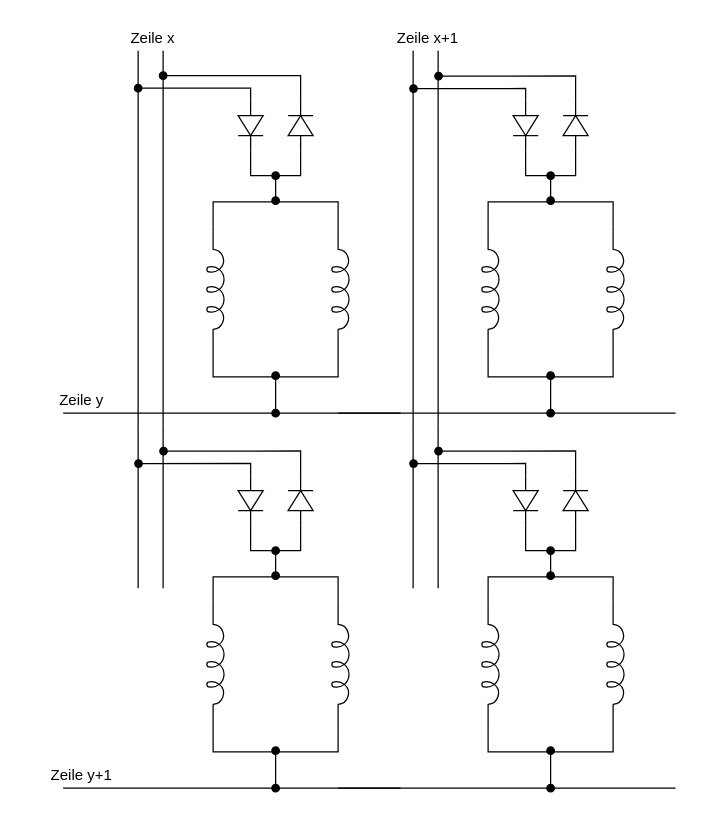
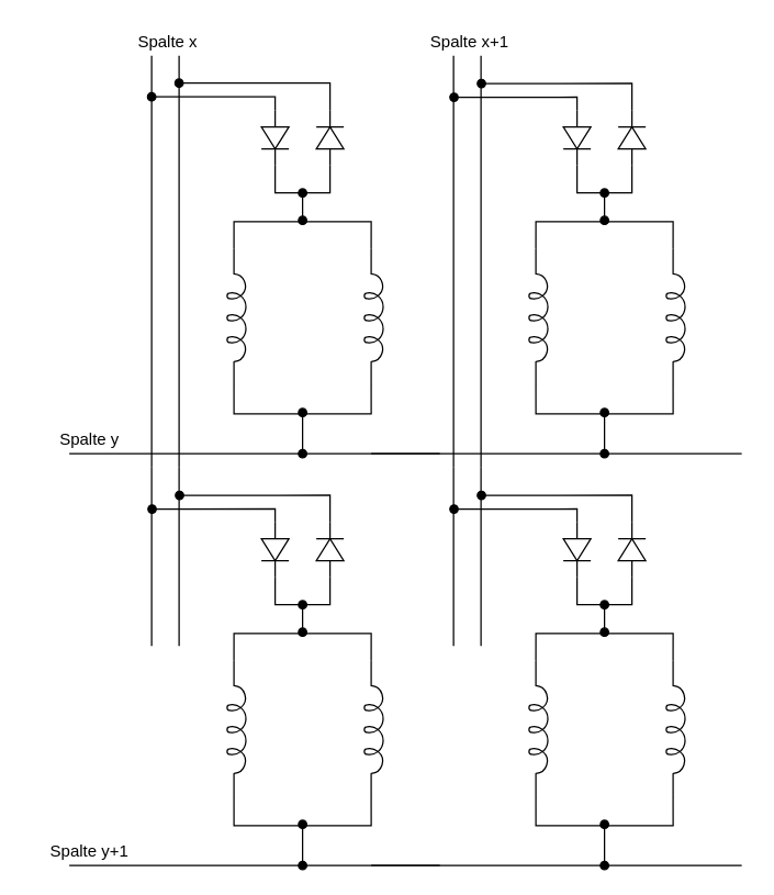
- <mxCell id="16" value="Zeile x" style="text;html=1;strokeColor=none;fillColor=none;align=center;verticalAlign=middle;whiteSpace=wrap;rounded=0;" vertex="1" parent="1"><mxGeometry x="77" y="20" width="90" height="20" as="geometry" /></mxCell>
+ <mxCell id="16" value="Spalte x" style="text;html=1;strokeColor=none;fillColor=none;align=center;verticalAlign=middle;whiteSpace=wrap;rounded=0;" vertex="1" parent="1"><mxGeometry x="77" y="20" width="90" height="20" as="geometry" /></mxCell>
- <mxCell id="32" value="Zeile x+1" style="text;html=1;strokeColor=none;fillColor=none;align=center;verticalAlign=middle;whiteSpace=wrap;rounded=0;" vertex="1" parent="1"><mxGeometry x="297" y="20" width="90" height="20" as="geometry" /></mxCell>
+ <mxCell id="32" value="Spalte x+1" style="text;html=1;strokeColor=none;fillColor=none;align=center;verticalAlign=middle;whiteSpace=wrap;rounded=0;" vertex="1" parent="1"><mxGeometry x="297" y="20" width="90" height="20" as="geometry" /></mxCell>
- <mxCell id="17" value="Zeile y" style="text;html=1;strokeColor=none;fillColor=none;align=center;verticalAlign=middle;whiteSpace=wrap;rounded=0;" vertex="1" parent="1"><mxGeometry x="20" y="310" width="90" height="20" as="geometry" /></mxCell>
+ <mxCell id="17" value="Spalte y" style="text;html=1;strokeColor=none;fillColor=none;align=center;verticalAlign=middle;whiteSpace=wrap;rounded=0;" vertex="1" parent="1"><mxGeometry x="20" y="310" width="90" height="20" as="geometry" /></mxCell>
- <mxCell id="47" value="Zeile y+1" style="text;html=1;strokeColor=none;fillColor=none;align=center;verticalAlign=middle;whiteSpace=wrap;rounded=0;" vertex="1" parent="1"><mxGeometry x="20" y="610" width="90" height="20" as="geometry" /></mxCell>
+ <mxCell id="47" value="Spalte y+1" style="text;html=1;strokeColor=none;fillColor=none;align=center;verticalAlign=middle;whiteSpace=wrap;rounded=0;" vertex="1" parent="1"><mxGeometry x="20" y="610" width="90" height="20" as="geometry" /></mxCell>
